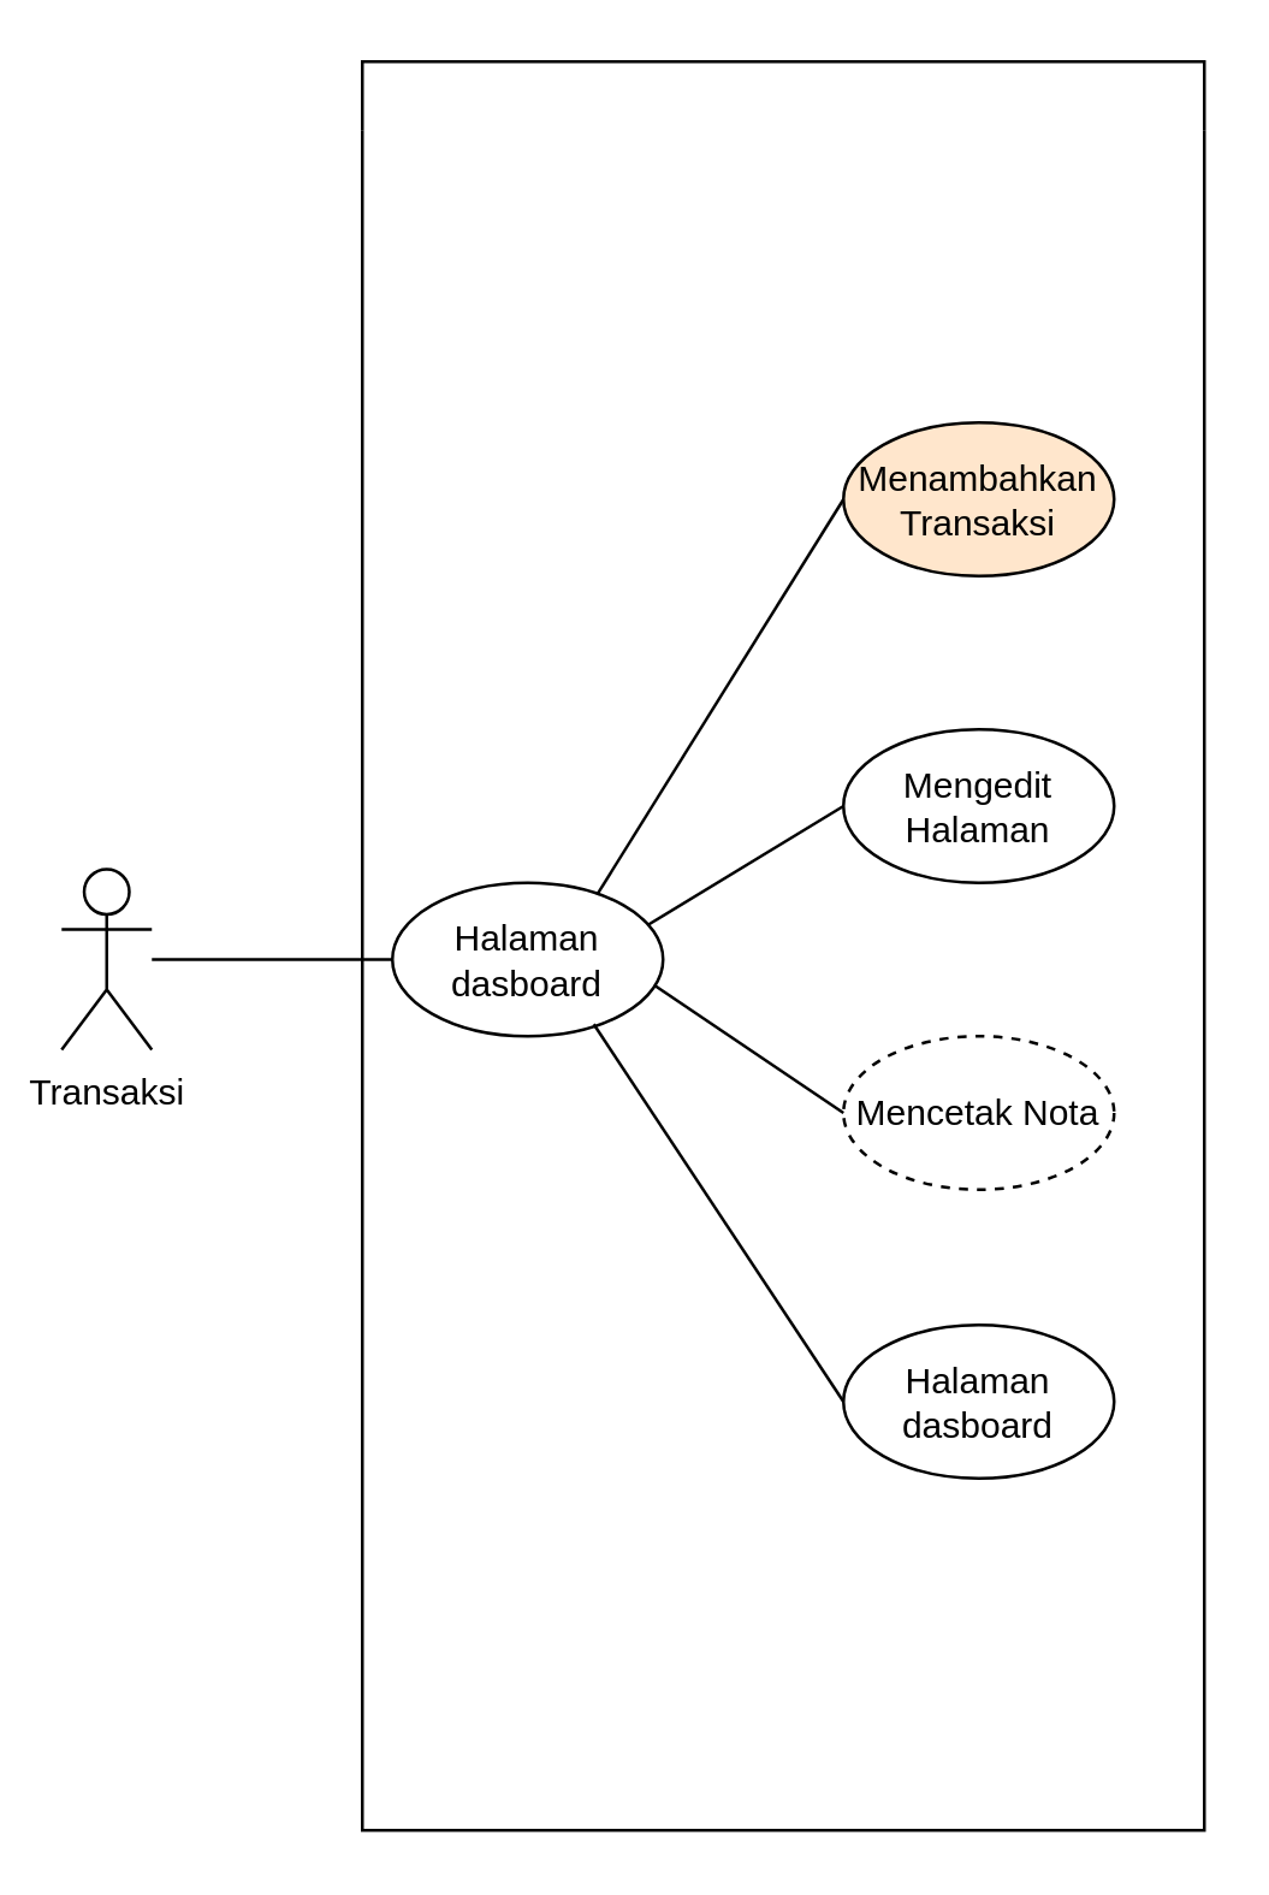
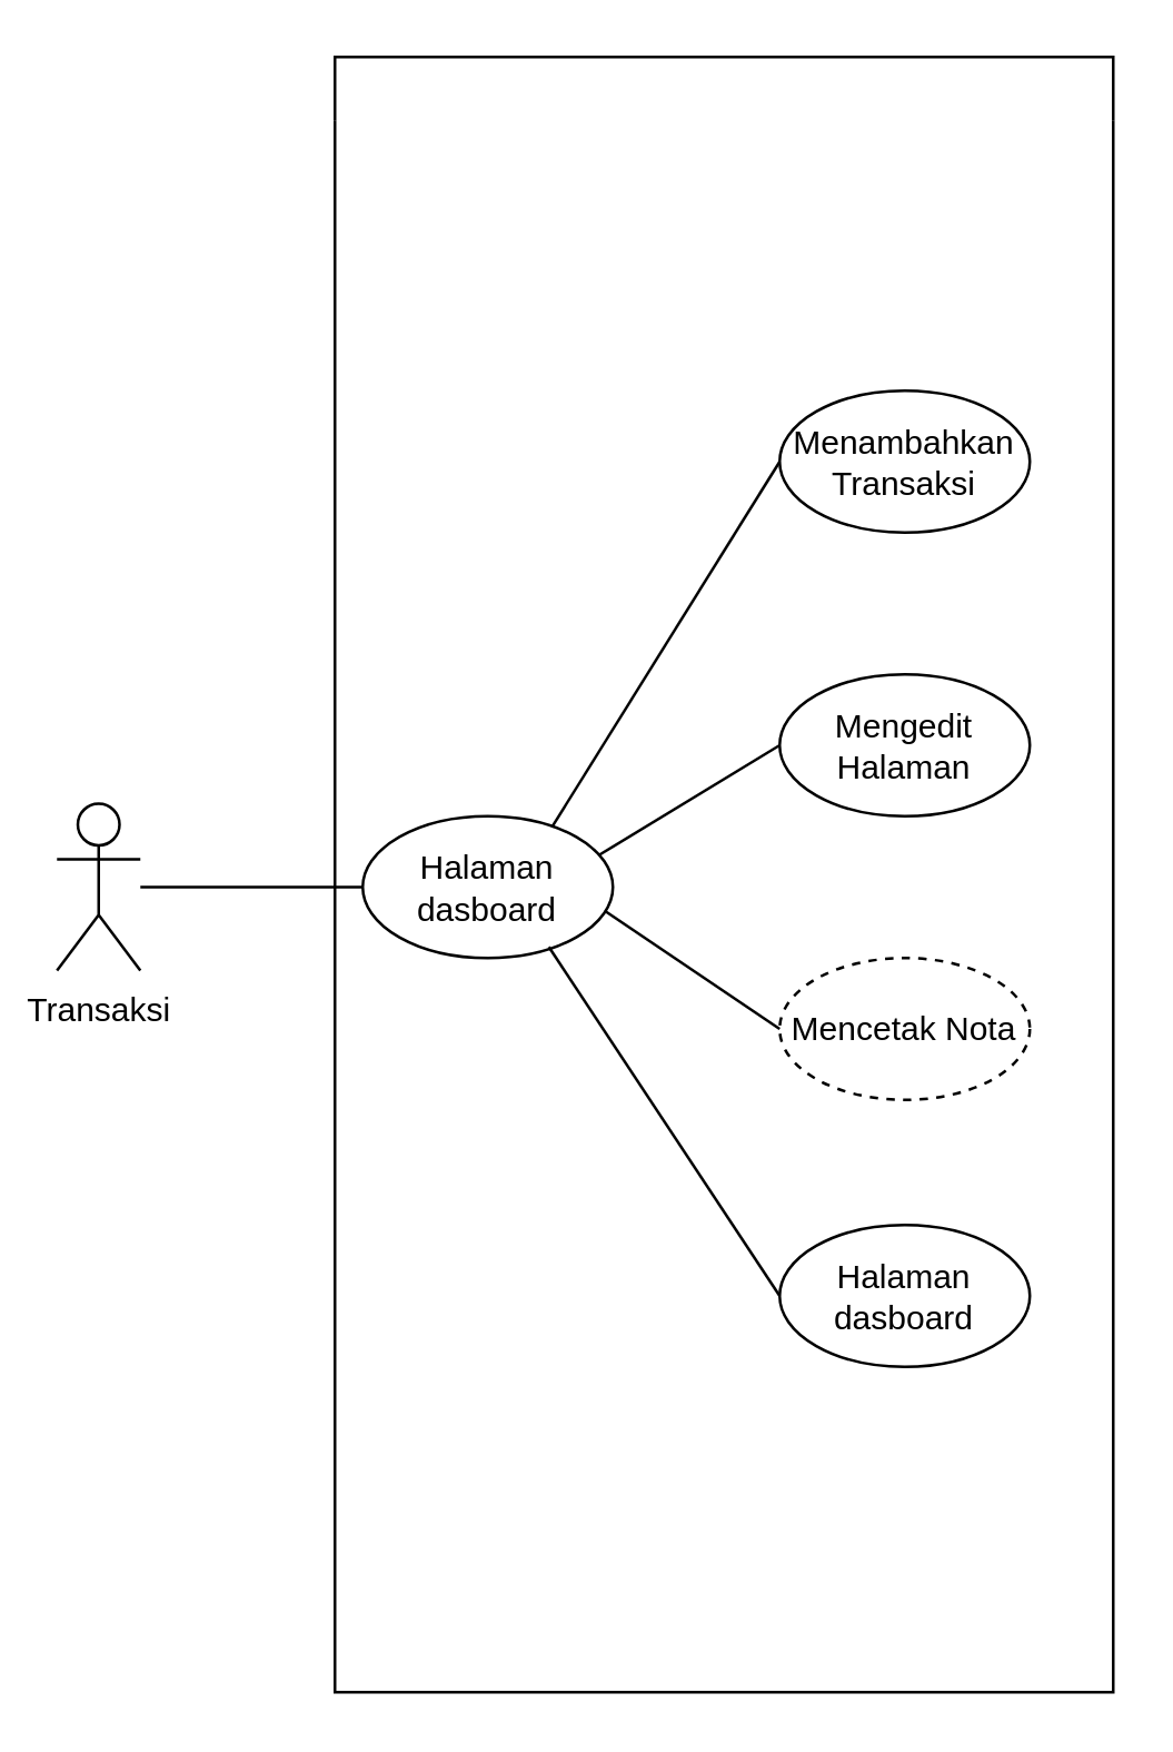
- <mxCell id="4" value="Menambahkan Transaksi" style="ellipse;whiteSpace=wrap;html=1;fillColor=#ffe6cc;" vertex="1" parent="2"><mxGeometry x="160" y="120" width="90" height="51" as="geometry" /></mxCell>
+ <mxCell id="4" value="Menambahkan Transaksi" style="ellipse;whiteSpace=wrap;html=1;" vertex="1" parent="2"><mxGeometry x="160" y="120" width="90" height="51" as="geometry" /></mxCell>
